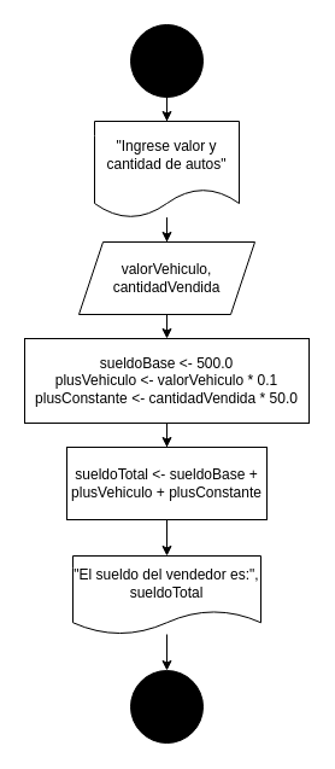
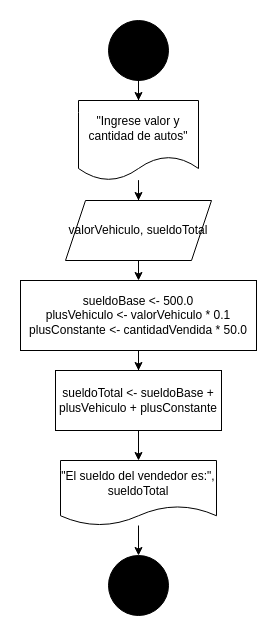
- <mxCell id="8" value="valorVehiculo, cantidadVendida" style="shape=parallelogram;perimeter=parallelogramPerimeter;whiteSpace=wrap;html=1;fixedSize=1;" vertex="1" parent="1"><mxGeometry x="65" y="200" width="146" height="60" as="geometry" /></mxCell>
+ <mxCell id="8" value="valorVehiculo, sueldoTotal" style="shape=parallelogram;perimeter=parallelogramPerimeter;whiteSpace=wrap;html=1;fixedSize=1;" vertex="1" parent="1"><mxGeometry x="65" y="200" width="146" height="60" as="geometry" /></mxCell>
